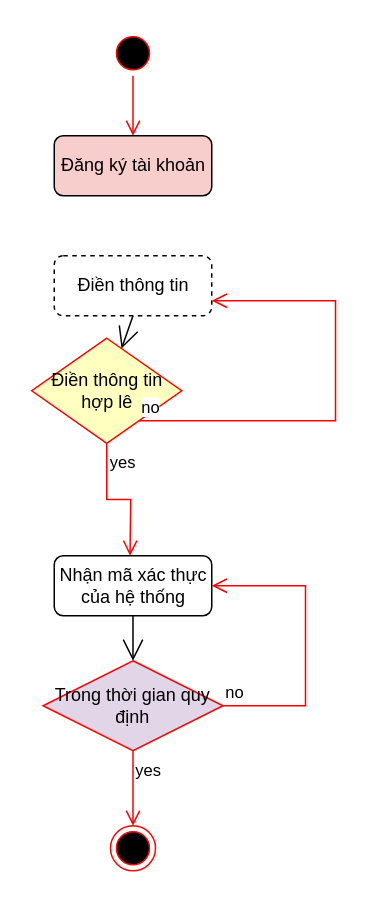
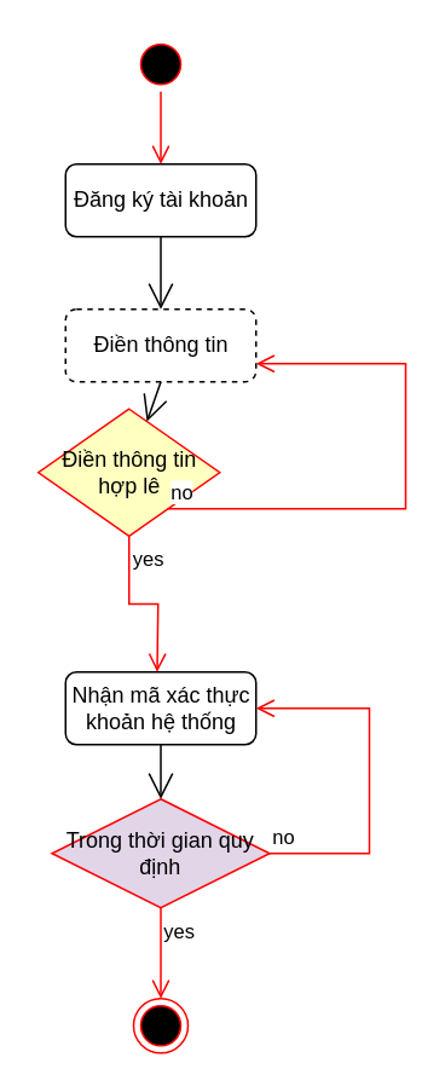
- <mxCell id="4" value="Đăng ký tài khoản" style="rounded=1;whiteSpace=wrap;html=1;fillColor=#f8cecc;" vertex="1" parent="1"><mxGeometry x="35.5" y="90" width="105" height="40" as="geometry" /></mxCell>
+ <mxCell id="4" value="Đăng ký tài khoản" style="rounded=1;whiteSpace=wrap;html=1;" vertex="1" parent="1"><mxGeometry x="35.5" y="90" width="105" height="40" as="geometry" /></mxCell>
+ <mxCell id="9" value="" style="endArrow=open;endFill=1;endSize=12;html=1;rounded=0;exitX=0.5;exitY=1;exitDx=0;exitDy=0;entryX=0.5;entryY=0;entryDx=0;entryDy=0;" edge="1" parent="1" source="4" target="5"><mxGeometry width="160" relative="1" as="geometry"><mxPoint x="23" y="300" as="sourcePoint" /><mxPoint x="183" y="300" as="targetPoint" /></mxGeometry></mxCell>
- <mxCell id="11" value="Nhận mã xác thực của hệ thống" style="rounded=1;whiteSpace=wrap;html=1;" vertex="1" parent="1"><mxGeometry x="35.5" y="370" width="105" height="40" as="geometry" /></mxCell>
+ <mxCell id="11" value="Nhận mã xác thực khoản hệ thống" style="rounded=1;whiteSpace=wrap;html=1;" vertex="1" parent="1"><mxGeometry x="35.5" y="370" width="105" height="40" as="geometry" /></mxCell>
